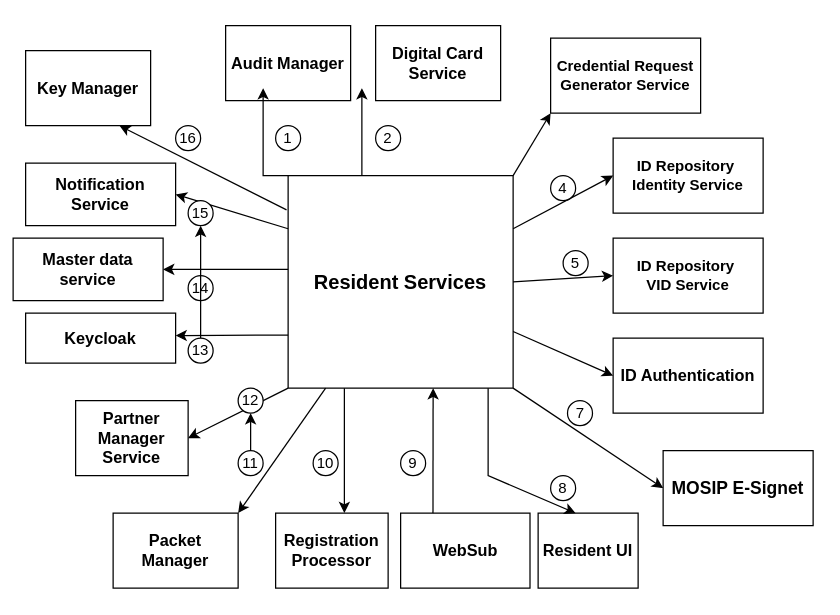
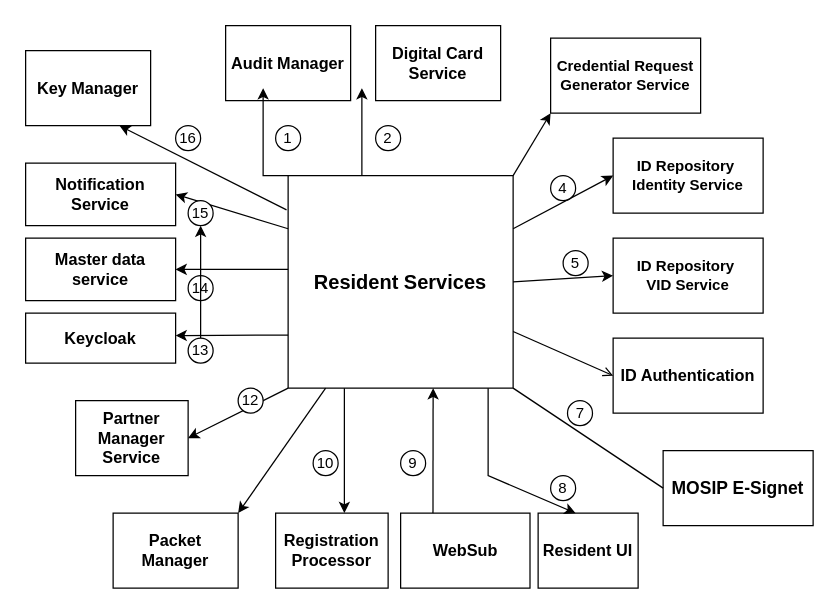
- <mxCell id="11" value="&lt;b&gt;&lt;font style=&quot;font-size: 13px;&quot;&gt;Master data service&lt;/font&gt;&lt;/b&gt;" style="rounded=0;whiteSpace=wrap;html=1;" parent="1" vertex="1"><mxGeometry x="10" y="190" width="120" height="50" as="geometry" /></mxCell>
+ <mxCell id="11" value="&lt;b&gt;&lt;font style=&quot;font-size: 13px;&quot;&gt;Master data service&lt;/font&gt;&lt;/b&gt;" style="rounded=0;whiteSpace=wrap;html=1;" parent="1" vertex="1"><mxGeometry x="20" y="190" width="120" height="50" as="geometry" /></mxCell>
- <mxCell id="23" value="" style="endArrow=classic;html=1;rounded=0;entryX=0;entryY=0.5;entryDx=0;entryDy=0;" parent="1" source="2" target="22" edge="1"><mxGeometry width="50" height="50" relative="1" as="geometry"><mxPoint x="370" y="260" as="sourcePoint" /><mxPoint x="420" y="210" as="targetPoint" /></mxGeometry></mxCell>
+ <mxCell id="23" value="" style="endArrow=open;html=1;rounded=0;entryX=0;entryY=0.5;entryDx=0;entryDy=0;" parent="1" source="2" target="22" edge="1"><mxGeometry width="50" height="50" relative="1" as="geometry"><mxPoint x="370" y="260" as="sourcePoint" /><mxPoint x="420" y="210" as="targetPoint" /></mxGeometry></mxCell>
- <mxCell id="36" value="" style="edgeStyle=orthogonalEdgeStyle;rounded=0;orthogonalLoop=1;jettySize=auto;html=1;" edge="1" parent="1" source="37" target="35"><mxGeometry relative="1" as="geometry" /></mxCell>
- <mxCell id="37" value="11" style="ellipse;whiteSpace=wrap;html=1;aspect=fixed;" parent="1" vertex="1"><mxGeometry x="190" y="360" width="20" height="20" as="geometry" /></mxCell>
- <mxCell id="50" value="" style="endArrow=classic;html=1;rounded=0;fontSize=13;entryX=0;entryY=0.5;entryDx=0;entryDy=0;exitX=1;exitY=1;exitDx=0;exitDy=0;" parent="1" source="2" target="4" edge="1"><mxGeometry width="50" height="50" relative="1" as="geometry"><mxPoint x="260" y="310" as="sourcePoint" /><mxPoint x="310" y="260" as="targetPoint" /></mxGeometry></mxCell>
+ <mxCell id="50" value="" style="endArrow=none;html=1;rounded=0;fontSize=13;entryX=0;entryY=0.5;entryDx=0;entryDy=0;exitX=1;exitY=1;exitDx=0;exitDy=0;" parent="1" source="2" target="4" edge="1"><mxGeometry width="50" height="50" relative="1" as="geometry"><mxPoint x="260" y="310" as="sourcePoint" /><mxPoint x="310" y="260" as="targetPoint" /></mxGeometry></mxCell>
